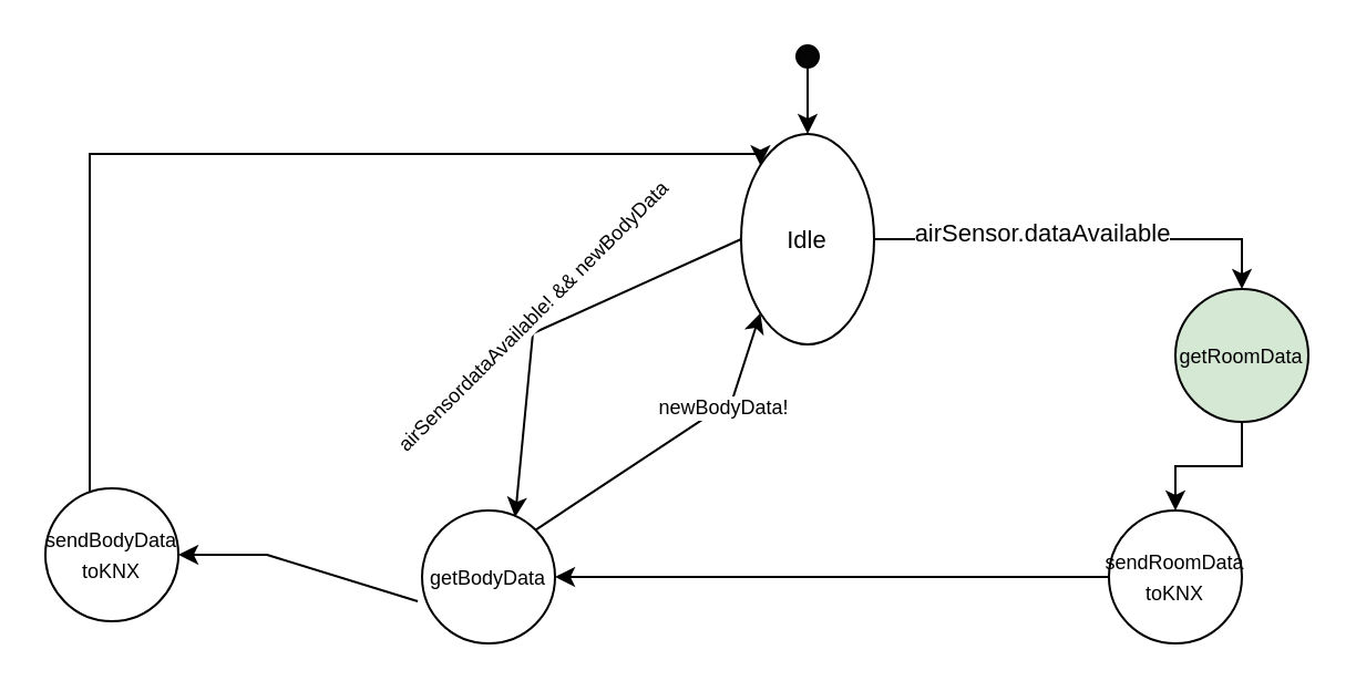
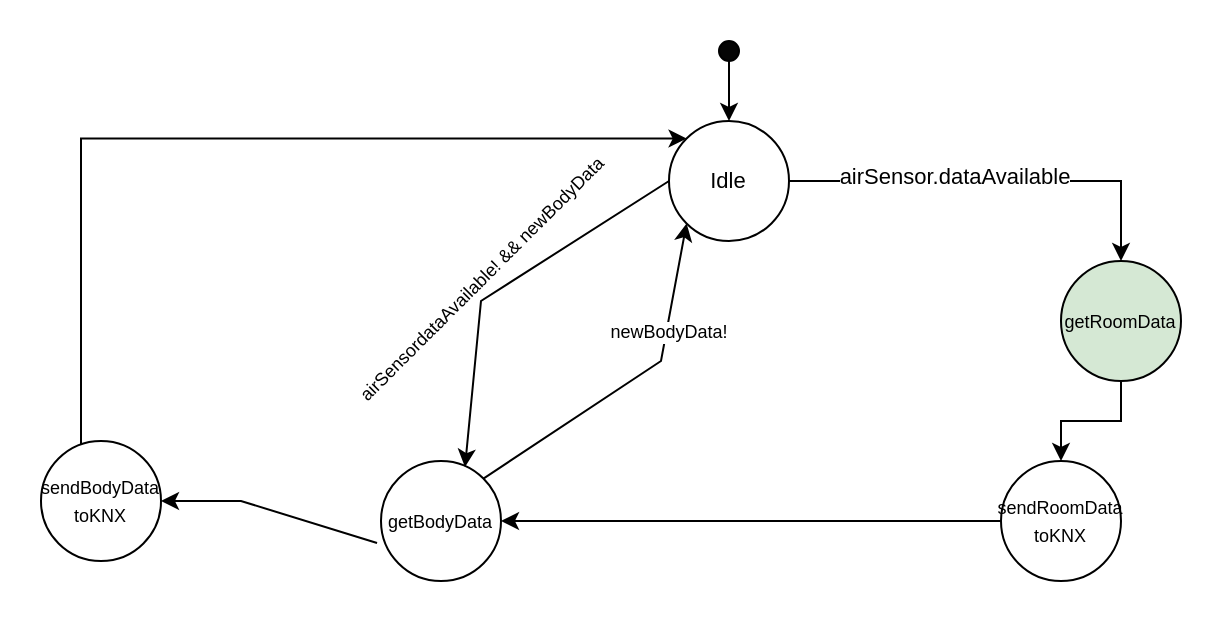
- <mxCell id="4" value="Idle" style="ellipse;whiteSpace=wrap;html=1;aspect=fixed;fontSize=11;strokeWidth=1;" vertex="1" parent="1"><mxGeometry x="334" y="60" width="60" height="95" as="geometry" /></mxCell>
+ <mxCell id="4" value="Idle" style="ellipse;whiteSpace=wrap;html=1;aspect=fixed;fontSize=11;strokeWidth=1;" vertex="1" parent="1"><mxGeometry x="334" y="60" width="60" height="60" as="geometry" /></mxCell>
